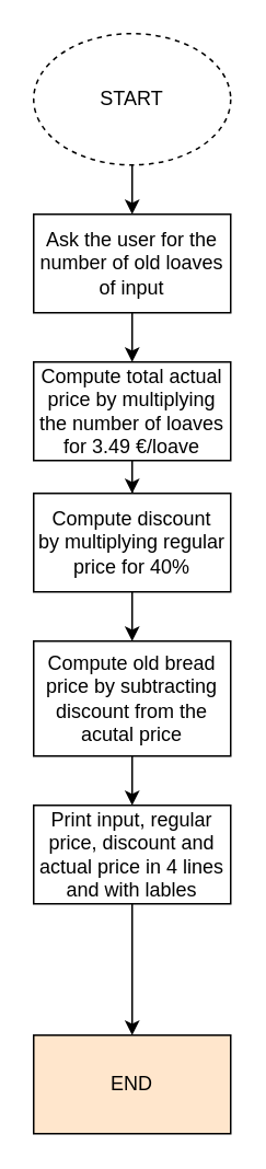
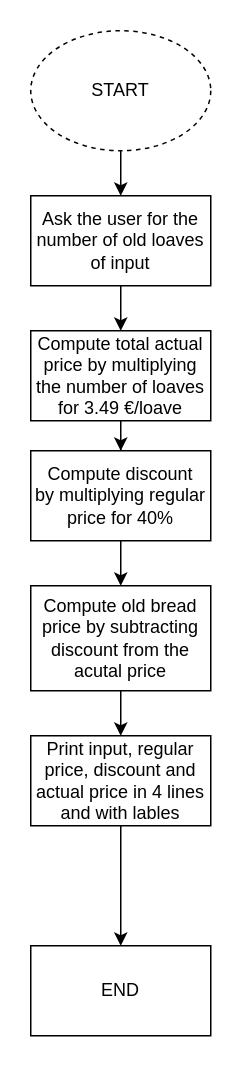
- <mxCell id="14" value="END" style="whiteSpace=wrap;html=1;fillColor=#ffe6cc;" vertex="1" parent="1"><mxGeometry x="20" y="630" width="120" height="60" as="geometry" /></mxCell>
+ <mxCell id="14" value="END" style="whiteSpace=wrap;html=1;" vertex="1" parent="1"><mxGeometry x="20" y="630" width="120" height="60" as="geometry" /></mxCell>
